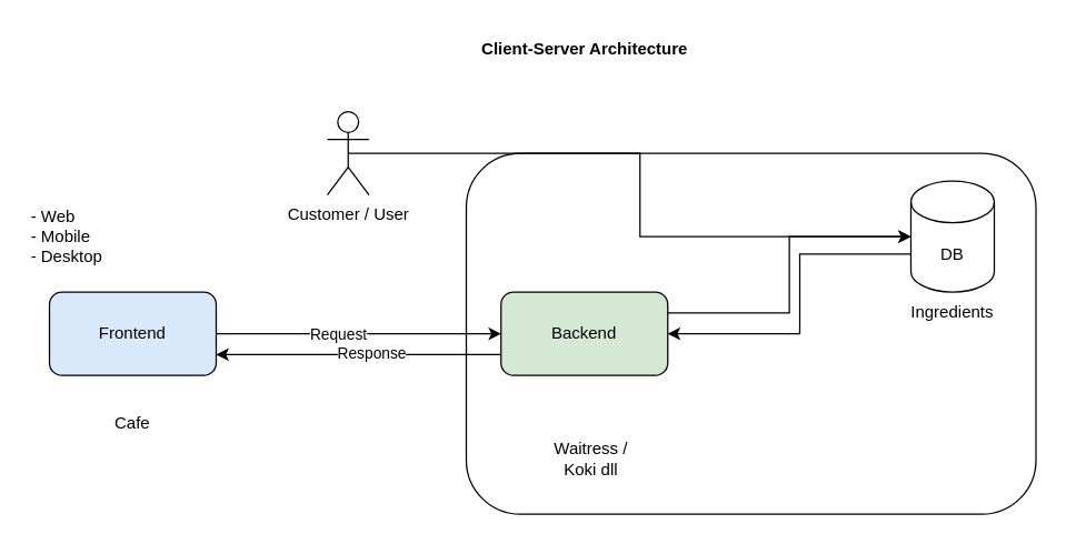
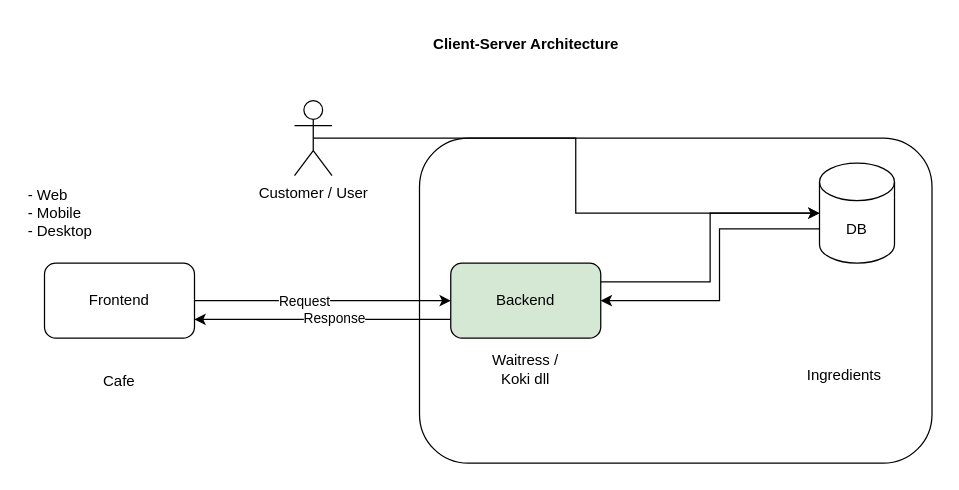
- <mxCell id="15" value="Ingredients" style="text;html=1;strokeColor=none;fillColor=none;align=center;verticalAlign=middle;whiteSpace=wrap;rounded=0;" vertex="1" parent="1"><mxGeometry x="655" y="210" width="60" height="30" as="geometry" /></mxCell>
+ <mxCell id="15" value="Ingredients" style="text;html=1;strokeColor=none;fillColor=none;align=center;verticalAlign=middle;whiteSpace=wrap;rounded=0;" vertex="1" parent="1"><mxGeometry x="645" y="285" width="60" height="30" as="geometry" /></mxCell>
- <mxCell id="9" value="Frontend" style="rounded=1;whiteSpace=wrap;html=1;fillColor=#dae8fc;" vertex="1" parent="1"><mxGeometry x="35" y="210" width="120" height="60" as="geometry" /></mxCell>
+ <mxCell id="9" value="Frontend" style="rounded=1;whiteSpace=wrap;html=1;" vertex="1" parent="1"><mxGeometry x="35" y="210" width="120" height="60" as="geometry" /></mxCell>
- <mxCell id="12" value="Waitress / Koki dll" style="text;html=1;strokeColor=none;fillColor=none;align=center;verticalAlign=middle;whiteSpace=wrap;rounded=0;" vertex="1" parent="1"><mxGeometry x="395" y="315" width="60" height="30" as="geometry" /></mxCell>
+ <mxCell id="12" value="Waitress / Koki dll" style="text;html=1;strokeColor=none;fillColor=none;align=center;verticalAlign=middle;whiteSpace=wrap;rounded=0;" vertex="1" parent="1"><mxGeometry x="390" y="280" width="60" height="30" as="geometry" /></mxCell>
